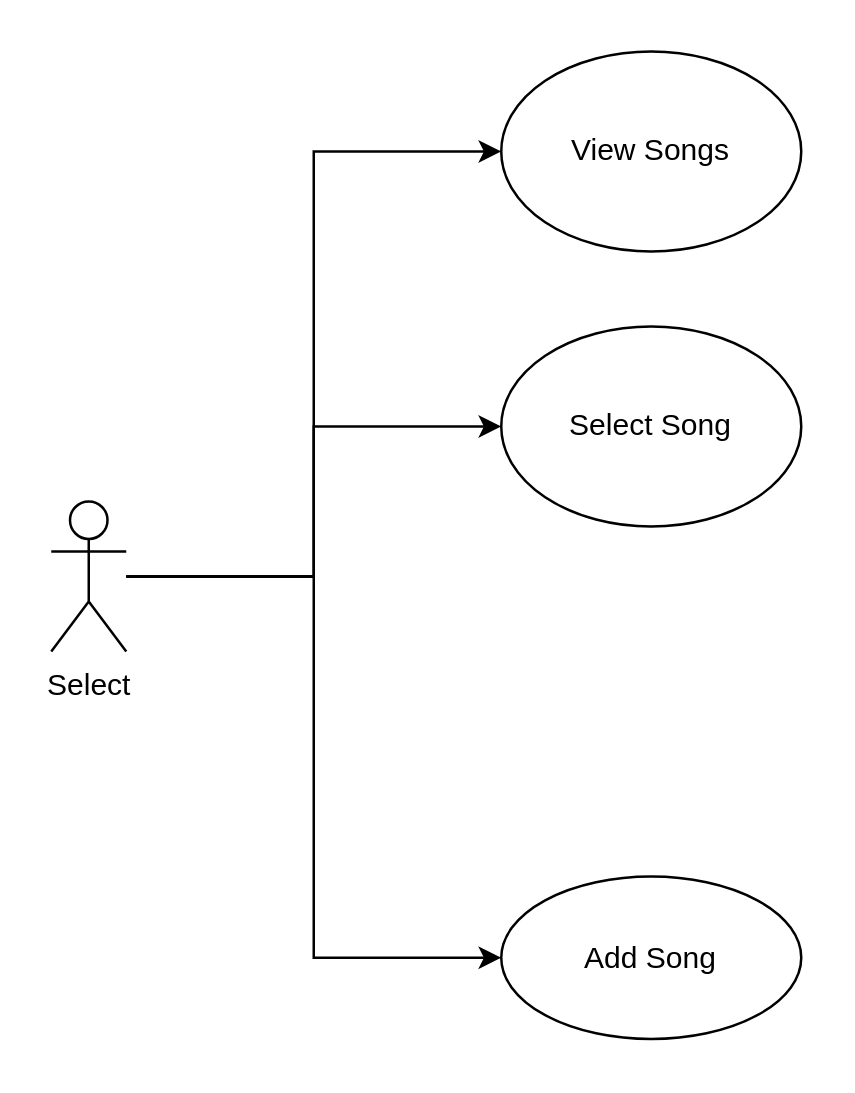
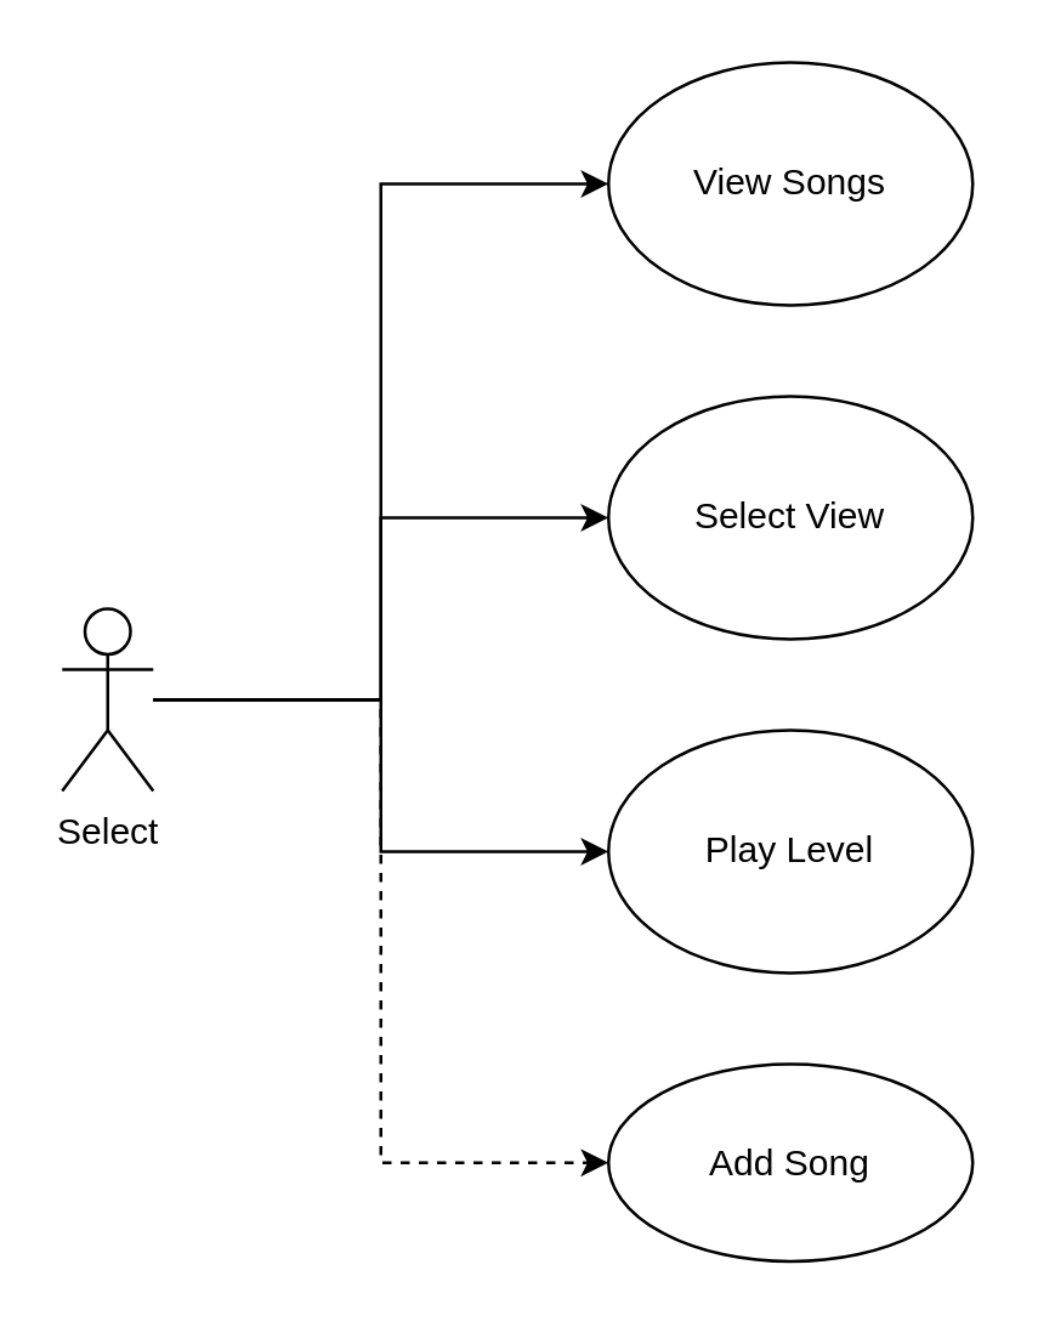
- <mxCell id="7" value="Select Song" style="ellipse;whiteSpace=wrap;html=1;" vertex="1" parent="1"><mxGeometry x="200" y="130" width="120" height="80" as="geometry" /></mxCell>
+ <mxCell id="7" value="Select View" style="ellipse;whiteSpace=wrap;html=1;" vertex="1" parent="1"><mxGeometry x="200" y="130" width="120" height="80" as="geometry" /></mxCell>
+ <mxCell id="3" style="edgeStyle=orthogonalEdgeStyle;rounded=0;orthogonalLoop=1;jettySize=auto;html=1;entryX=0;entryY=0.5;entryDx=0;entryDy=0;" edge="1" parent="1" source="5" target="8"><mxGeometry relative="1" as="geometry" /></mxCell>
+ <mxCell id="8" value="Play Level" style="ellipse;whiteSpace=wrap;html=1;" vertex="1" parent="1"><mxGeometry x="200" y="240" width="120" height="80" as="geometry" /></mxCell>
- <mxCell id="4" style="edgeStyle=orthogonalEdgeStyle;rounded=0;orthogonalLoop=1;jettySize=auto;html=1;entryX=0;entryY=0.5;entryDx=0;entryDy=0;" edge="1" parent="1" source="5" target="10"><mxGeometry relative="1" as="geometry" /></mxCell>
+ <mxCell id="4" style="edgeStyle=orthogonalEdgeStyle;rounded=0;orthogonalLoop=1;jettySize=auto;html=1;entryX=0;entryY=0.5;entryDx=0;entryDy=0;dashed=1;" edge="1" parent="1" source="5" target="10"><mxGeometry relative="1" as="geometry" /></mxCell>
